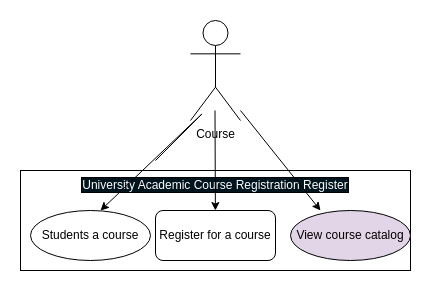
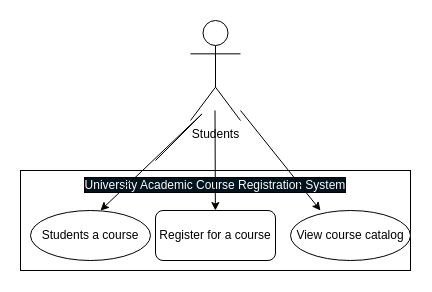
- <mxCell id="2" value="Course" style="shape=umlActor;verticalLabelPosition=bottom;verticalAlign=top;html=1;outlineConnect=0;" parent="1" vertex="1"><mxGeometry x="190" y="20" width="50" height="100" as="geometry" /></mxCell>
+ <mxCell id="2" value="Students" style="shape=umlActor;verticalLabelPosition=bottom;verticalAlign=top;html=1;outlineConnect=0;" parent="1" vertex="1"><mxGeometry x="190" y="20" width="50" height="100" as="geometry" /></mxCell>
- <mxCell id="3" value="&lt;font color=&quot;#fcfcfc&quot;&gt;University Academic Course Registration Register&lt;/font&gt;" style="rounded=0;whiteSpace=wrap;html=1;fontColor=#181616;labelBackgroundColor=#00141d;labelBorderColor=default;align=center;verticalAlign=top;" parent="1" vertex="1"><mxGeometry x="20" y="170" width="390" height="100" as="geometry" /></mxCell>
+ <mxCell id="3" value="&lt;font color=&quot;#fcfcfc&quot;&gt;University Academic Course Registration System&lt;/font&gt;" style="rounded=0;whiteSpace=wrap;html=1;fontColor=#181616;labelBackgroundColor=#00141d;labelBorderColor=default;align=center;verticalAlign=top;" parent="1" vertex="1"><mxGeometry x="20" y="170" width="390" height="100" as="geometry" /></mxCell>
- <mxCell id="7" value="View course catalog" style="ellipse;whiteSpace=wrap;html=1;fillColor=#e1d5e7;" parent="1" vertex="1"><mxGeometry x="290" y="210" width="120" height="50" as="geometry" /></mxCell>
+ <mxCell id="7" value="View course catalog" style="ellipse;whiteSpace=wrap;html=1;" parent="1" vertex="1"><mxGeometry x="290" y="210" width="120" height="50" as="geometry" /></mxCell>
